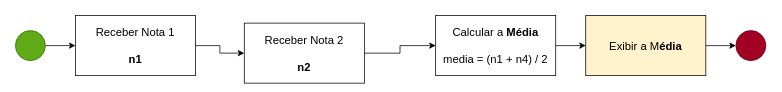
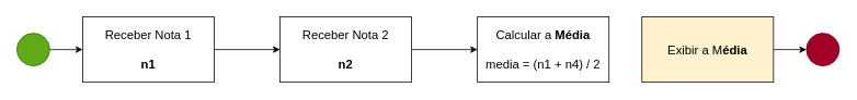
- <mxCell id="8" value="" style="edgeStyle=orthogonalEdgeStyle;rounded=0;orthogonalLoop=1;jettySize=auto;html=1;" parent="1" source="9" target="12" edge="1"><mxGeometry relative="1" as="geometry" /></mxCell>
- <mxCell id="7" value="&lt;font style=&quot;font-size: 15px;&quot;&gt;Receber Nota 2&lt;/font&gt;&lt;div&gt;&lt;font style=&quot;font-size: 15px;&quot;&gt;&lt;br&gt;&lt;/font&gt;&lt;/div&gt;&lt;div&gt;&lt;font style=&quot;font-size: 15px;&quot;&gt;&lt;b&gt;n2&lt;/b&gt;&lt;/font&gt;&lt;/div&gt;" style="rounded=0;whiteSpace=wrap;html=1;" parent="1" vertex="1"><mxGeometry x="325" y="30" width="160" height="80" as="geometry" /></mxCell>
+ <mxCell id="7" value="&lt;font style=&quot;font-size: 15px;&quot;&gt;Receber Nota 2&lt;/font&gt;&lt;div&gt;&lt;font style=&quot;font-size: 15px;&quot;&gt;&lt;br&gt;&lt;/font&gt;&lt;/div&gt;&lt;div&gt;&lt;font style=&quot;font-size: 15px;&quot;&gt;&lt;b&gt;n2&lt;/b&gt;&lt;/font&gt;&lt;/div&gt;" style="rounded=0;whiteSpace=wrap;html=1;" parent="1" vertex="1"><mxGeometry x="340" y="20" width="160" height="80" as="geometry" /></mxCell>
